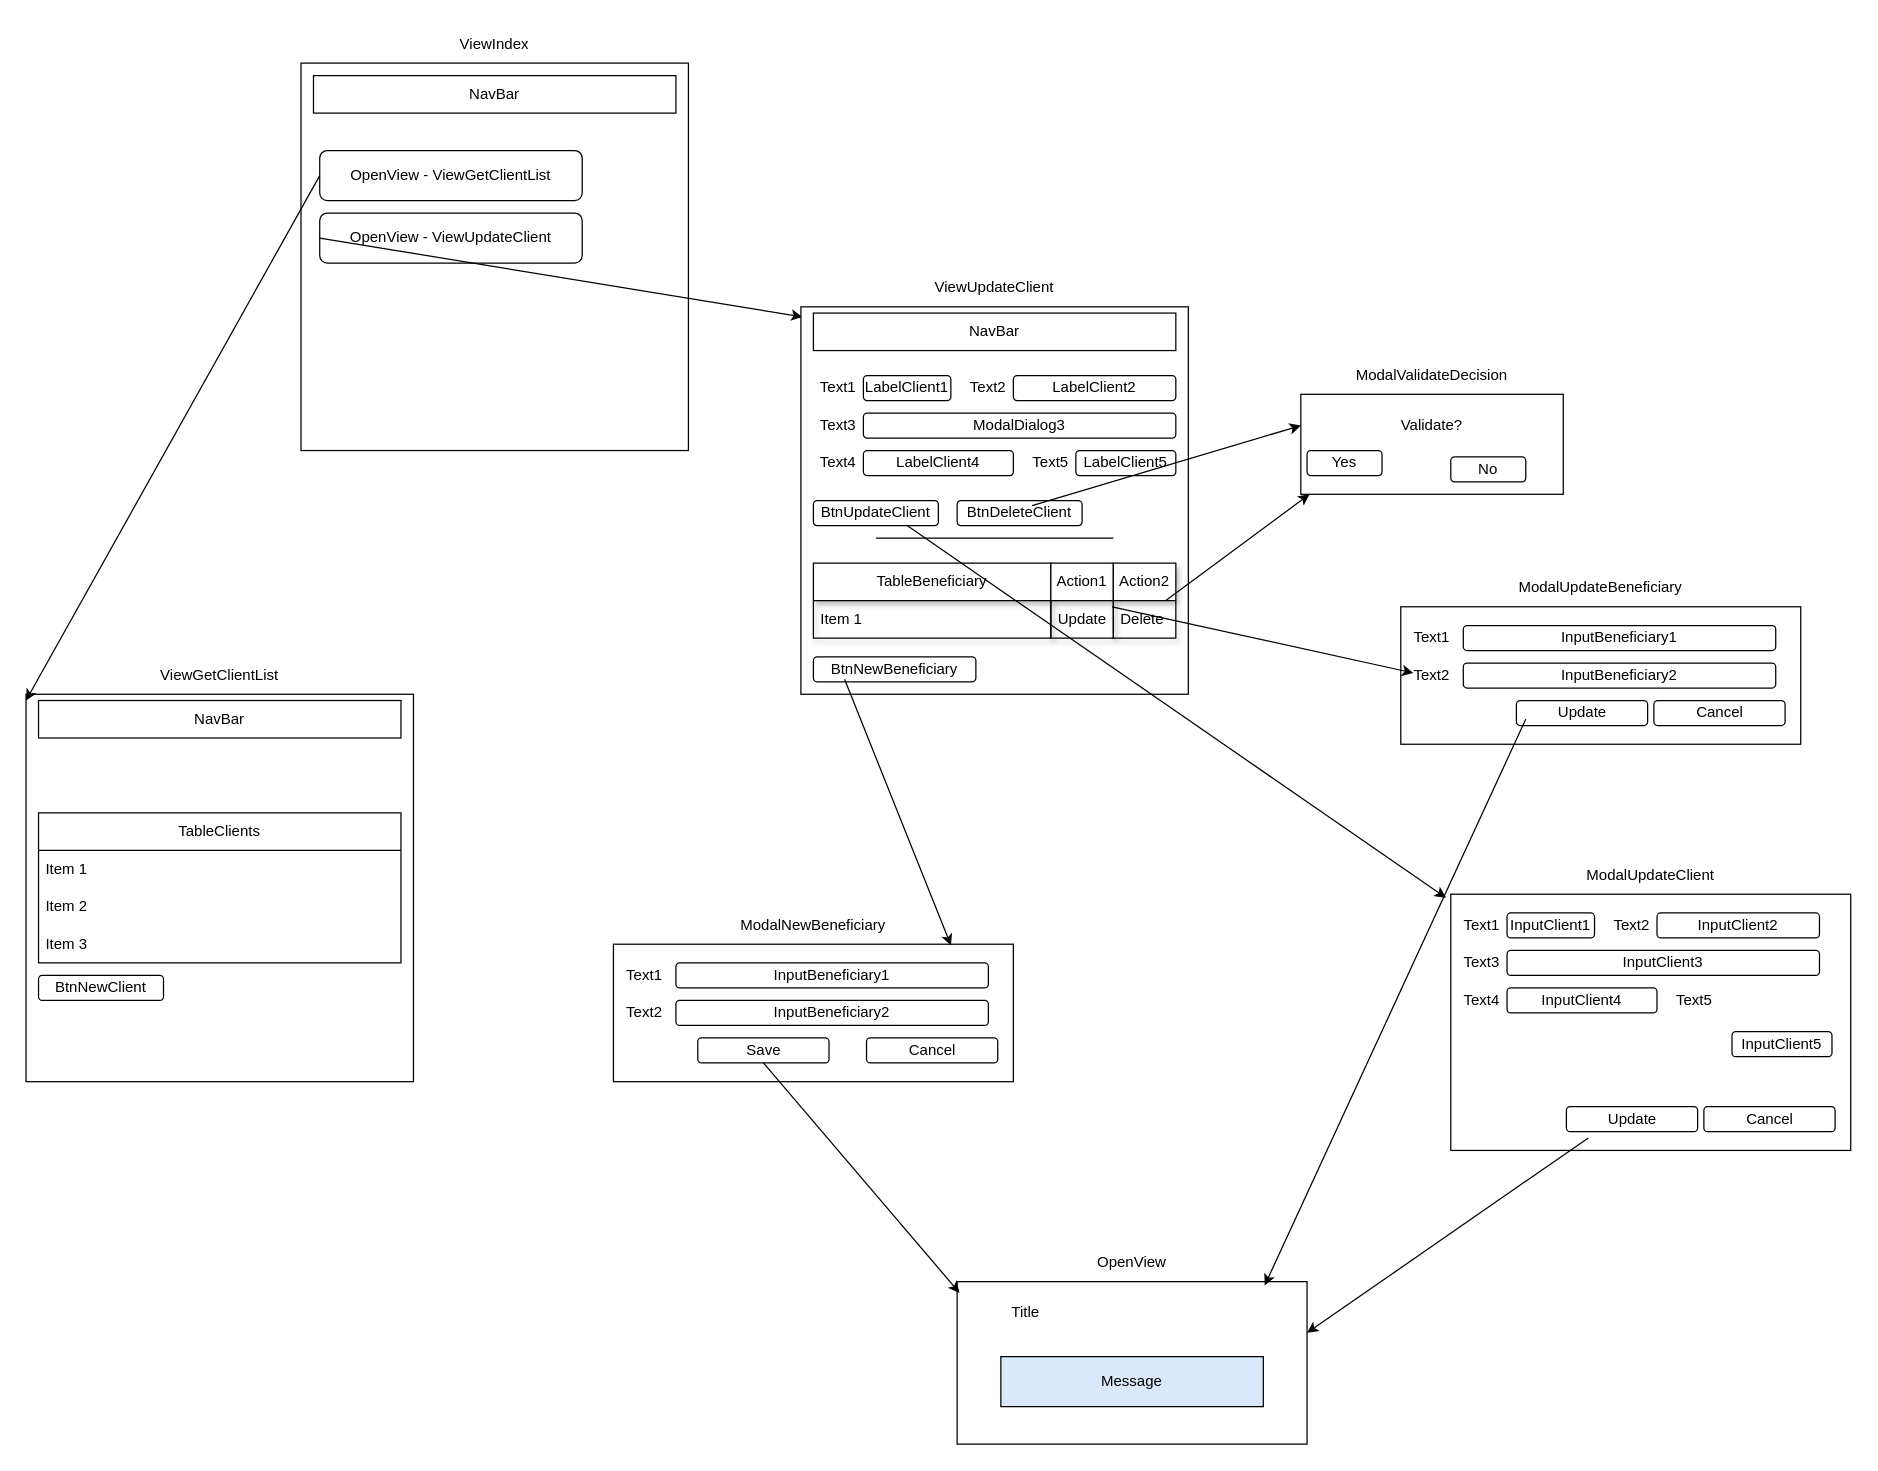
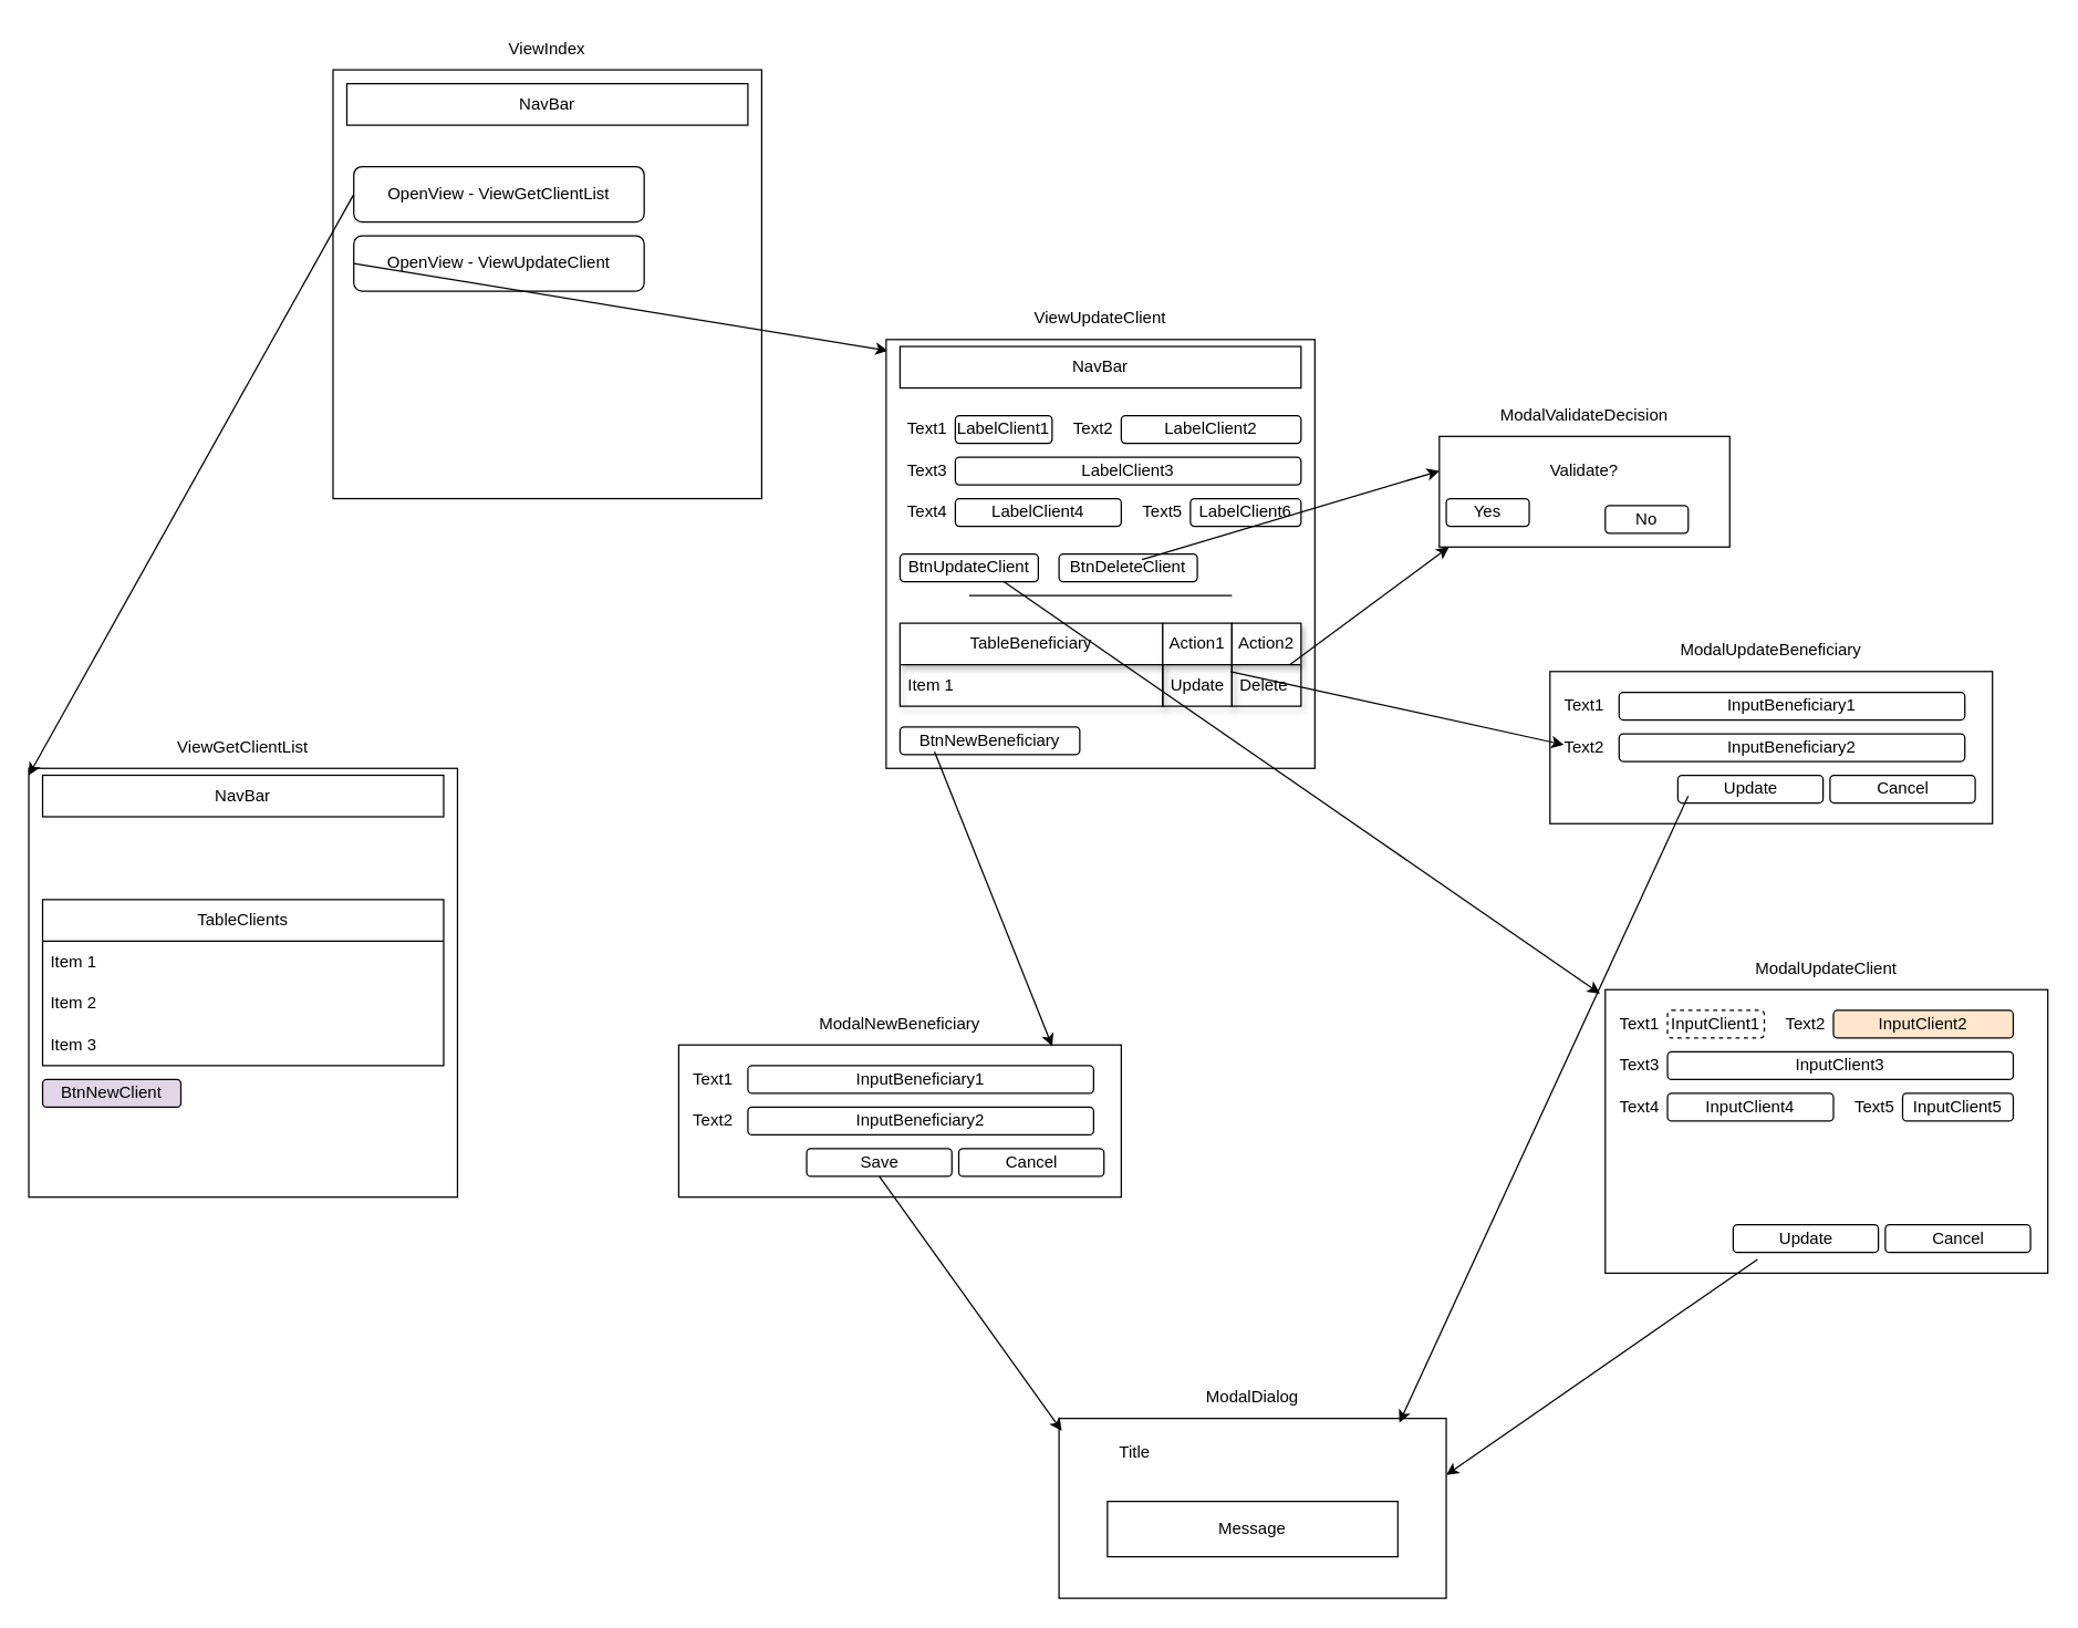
- <mxCell id="46" value="ModalDialog3" style="rounded=1;whiteSpace=wrap;html=1;labelBackgroundColor=none;movable=1;resizable=1;rotatable=1;deletable=1;editable=1;locked=0;connectable=1;" vertex="1" parent="40"><mxGeometry x="50" y="115" width="250" height="20" as="geometry" /></mxCell>
+ <mxCell id="46" value="LabelClient3" style="rounded=1;whiteSpace=wrap;html=1;labelBackgroundColor=none;movable=1;resizable=1;rotatable=1;deletable=1;editable=1;locked=0;connectable=1;" vertex="1" parent="40"><mxGeometry x="50" y="115" width="250" height="20" as="geometry" /></mxCell>
- <mxCell id="62" value="LabelClient5" style="rounded=1;whiteSpace=wrap;html=1;labelBackgroundColor=none;movable=1;resizable=1;rotatable=1;deletable=1;editable=1;locked=0;connectable=1;" vertex="1" parent="40"><mxGeometry x="220" y="145" width="80" height="20" as="geometry" /></mxCell>
+ <mxCell id="62" value="LabelClient6" style="rounded=1;whiteSpace=wrap;html=1;labelBackgroundColor=none;movable=1;resizable=1;rotatable=1;deletable=1;editable=1;locked=0;connectable=1;" vertex="1" parent="40"><mxGeometry x="220" y="145" width="80" height="20" as="geometry" /></mxCell>
- <mxCell id="20" value="InputClient1" style="rounded=1;whiteSpace=wrap;html=1;labelBackgroundColor=none;movable=1;resizable=1;rotatable=1;deletable=1;editable=1;locked=0;connectable=1;" vertex="1" parent="18"><mxGeometry x="45" y="45" width="70" height="20" as="geometry" /></mxCell>
+ <mxCell id="20" value="InputClient1" style="rounded=1;whiteSpace=wrap;html=1;labelBackgroundColor=none;movable=1;resizable=1;rotatable=1;deletable=1;editable=1;locked=0;connectable=1;dashed=1;" vertex="1" parent="18"><mxGeometry x="45" y="45" width="70" height="20" as="geometry" /></mxCell>
- <mxCell id="21" value="InputClient2" style="rounded=1;whiteSpace=wrap;html=1;labelBackgroundColor=none;movable=1;resizable=1;rotatable=1;deletable=1;editable=1;locked=0;connectable=1;" vertex="1" parent="18"><mxGeometry x="165" y="45" width="130" height="20" as="geometry" /></mxCell>
+ <mxCell id="21" value="InputClient2" style="rounded=1;whiteSpace=wrap;html=1;labelBackgroundColor=none;movable=1;resizable=1;rotatable=1;deletable=1;editable=1;locked=0;connectable=1;fillColor=#ffe6cc;" vertex="1" parent="18"><mxGeometry x="165" y="45" width="130" height="20" as="geometry" /></mxCell>
- <mxCell id="15" value="BtnNewClient" style="rounded=1;whiteSpace=wrap;html=1;labelBackgroundColor=none;" vertex="1" parent="8"><mxGeometry x="10" y="255" width="100" height="20" as="geometry" /></mxCell>
+ <mxCell id="15" value="BtnNewClient" style="rounded=1;whiteSpace=wrap;html=1;labelBackgroundColor=none;fillColor=#e1d5e7;" vertex="1" parent="8"><mxGeometry x="10" y="255" width="100" height="20" as="geometry" /></mxCell>
- <mxCell id="24" value="InputClient5" style="rounded=1;whiteSpace=wrap;html=1;labelBackgroundColor=none;movable=1;resizable=1;rotatable=1;deletable=1;editable=1;locked=0;connectable=1;" vertex="1" parent="18"><mxGeometry x="225" y="140" width="80" height="20" as="geometry" /></mxCell>
+ <mxCell id="24" value="InputClient5" style="rounded=1;whiteSpace=wrap;html=1;labelBackgroundColor=none;movable=1;resizable=1;rotatable=1;deletable=1;editable=1;locked=0;connectable=1;" vertex="1" parent="18"><mxGeometry x="215" y="105" width="80" height="20" as="geometry" /></mxCell>
- <mxCell id="75" value="Save" style="rounded=1;whiteSpace=wrap;html=1;movable=0;resizable=0;rotatable=0;deletable=0;editable=0;locked=1;connectable=0;" vertex="1" parent="68"><mxGeometry x="67.5" y="105" width="105" height="20" as="geometry" /></mxCell>
+ <mxCell id="75" value="Save" style="rounded=1;whiteSpace=wrap;html=1;movable=0;resizable=0;rotatable=0;deletable=0;editable=0;locked=1;connectable=0;" vertex="1" parent="68"><mxGeometry x="92.5" y="105" width="105" height="20" as="geometry" /></mxCell>
- <mxCell id="93" value="OpenView" style="text;html=1;align=center;verticalAlign=middle;whiteSpace=wrap;rounded=0;" vertex="1" parent="89"><mxGeometry x="110" width="60" height="30" as="geometry" /></mxCell>
+ <mxCell id="93" value="ModalDialog" style="text;html=1;align=center;verticalAlign=middle;whiteSpace=wrap;rounded=0;" vertex="1" parent="89"><mxGeometry x="110" width="60" height="30" as="geometry" /></mxCell>
- <mxCell id="91" value="Message" style="rounded=0;whiteSpace=wrap;html=1;fillColor=#dae8fc;" vertex="1" parent="89"><mxGeometry x="35" y="90" width="210" height="40" as="geometry" /></mxCell>
+ <mxCell id="91" value="Message" style="rounded=0;whiteSpace=wrap;html=1;" vertex="1" parent="89"><mxGeometry x="35" y="90" width="210" height="40" as="geometry" /></mxCell>
